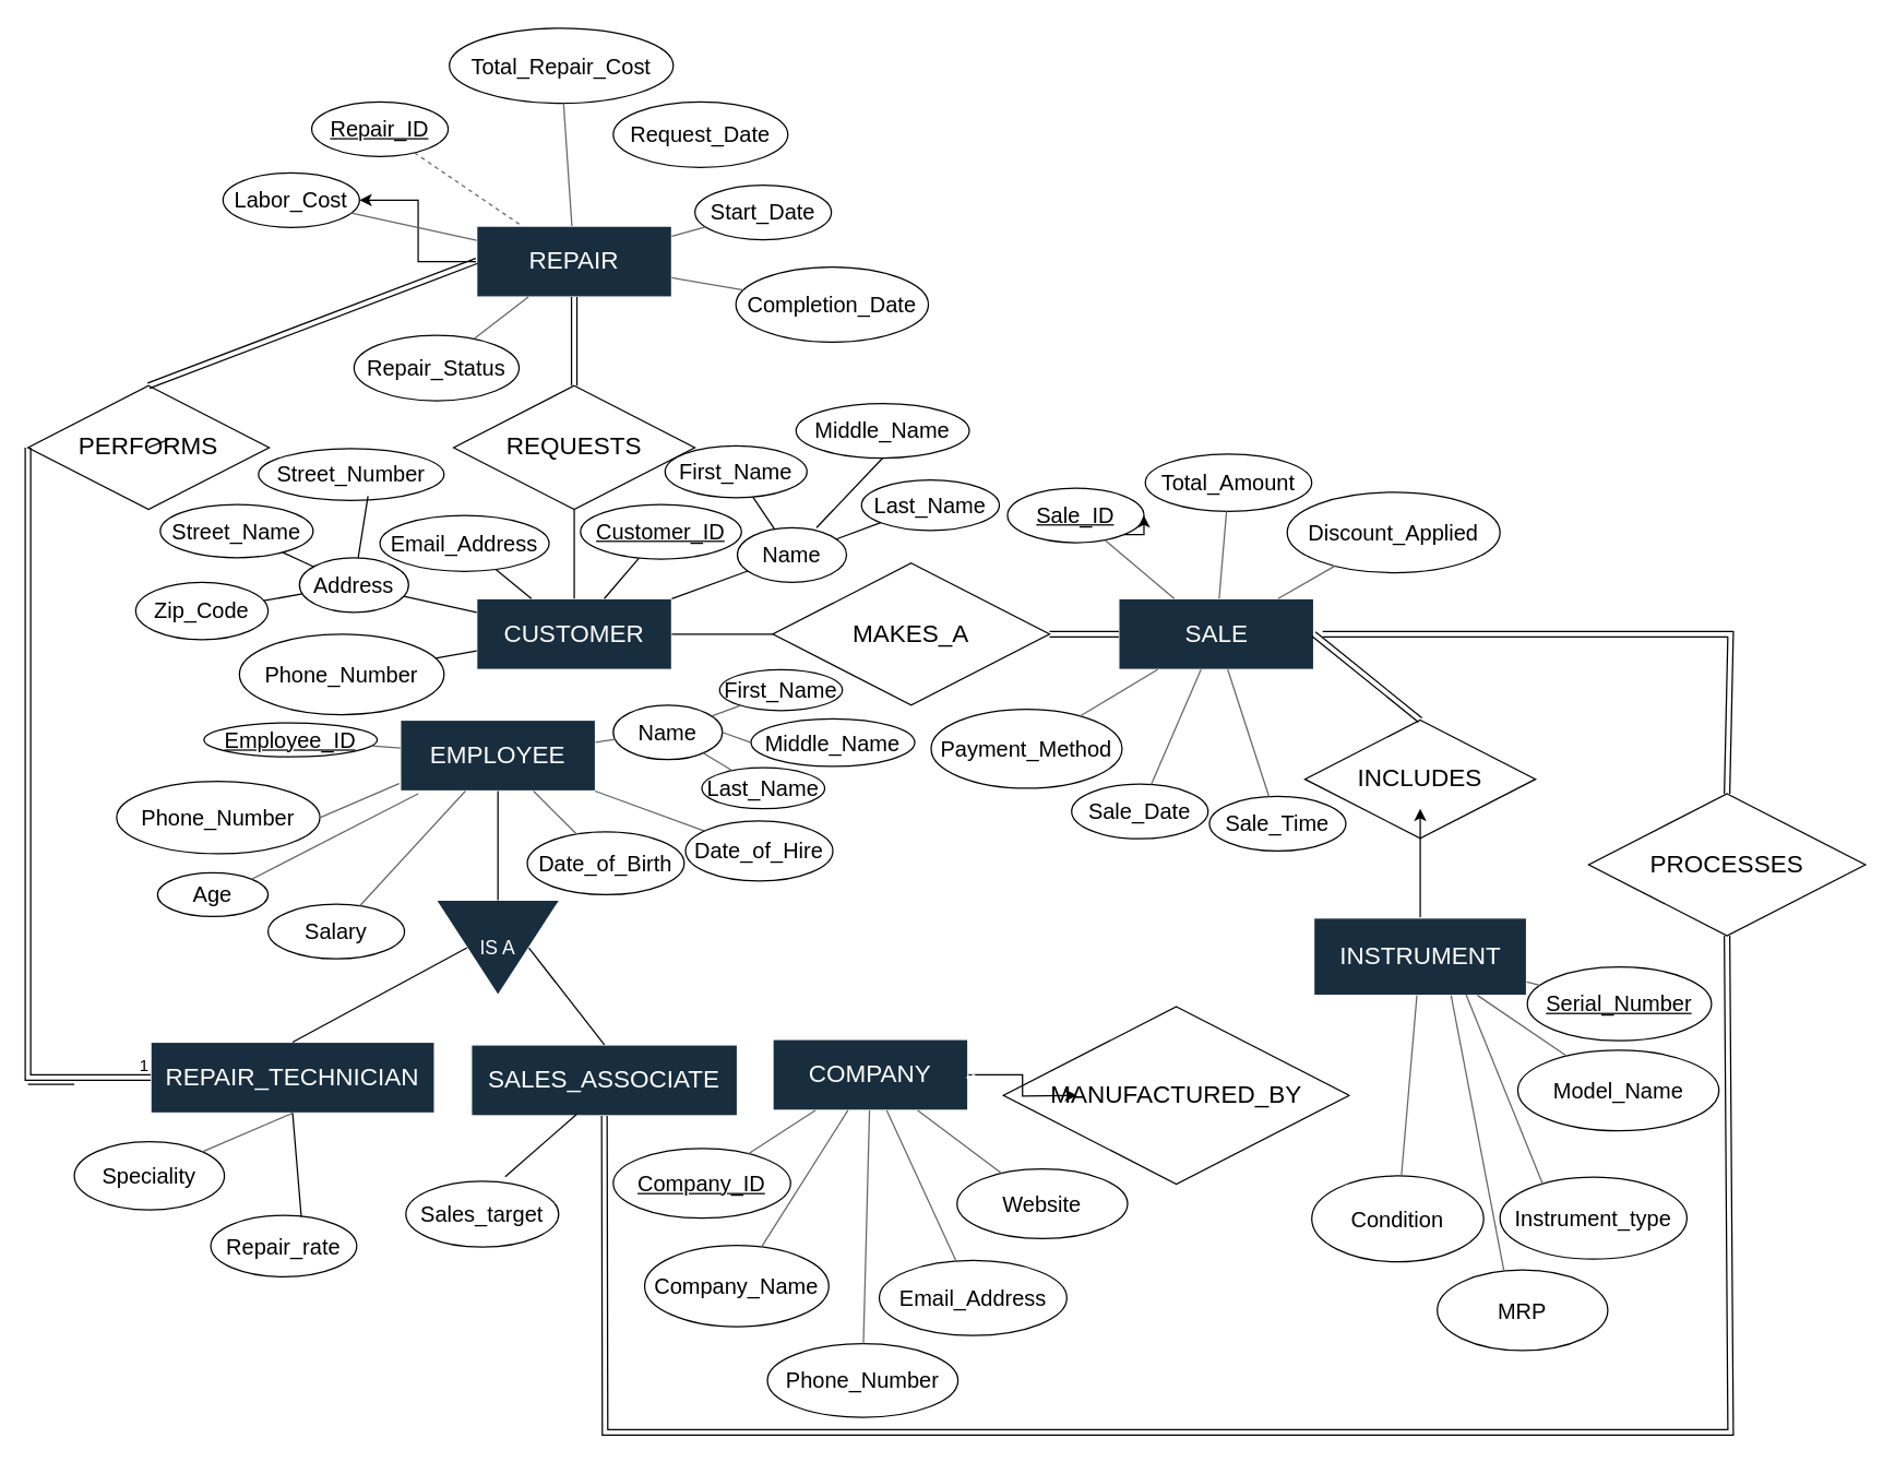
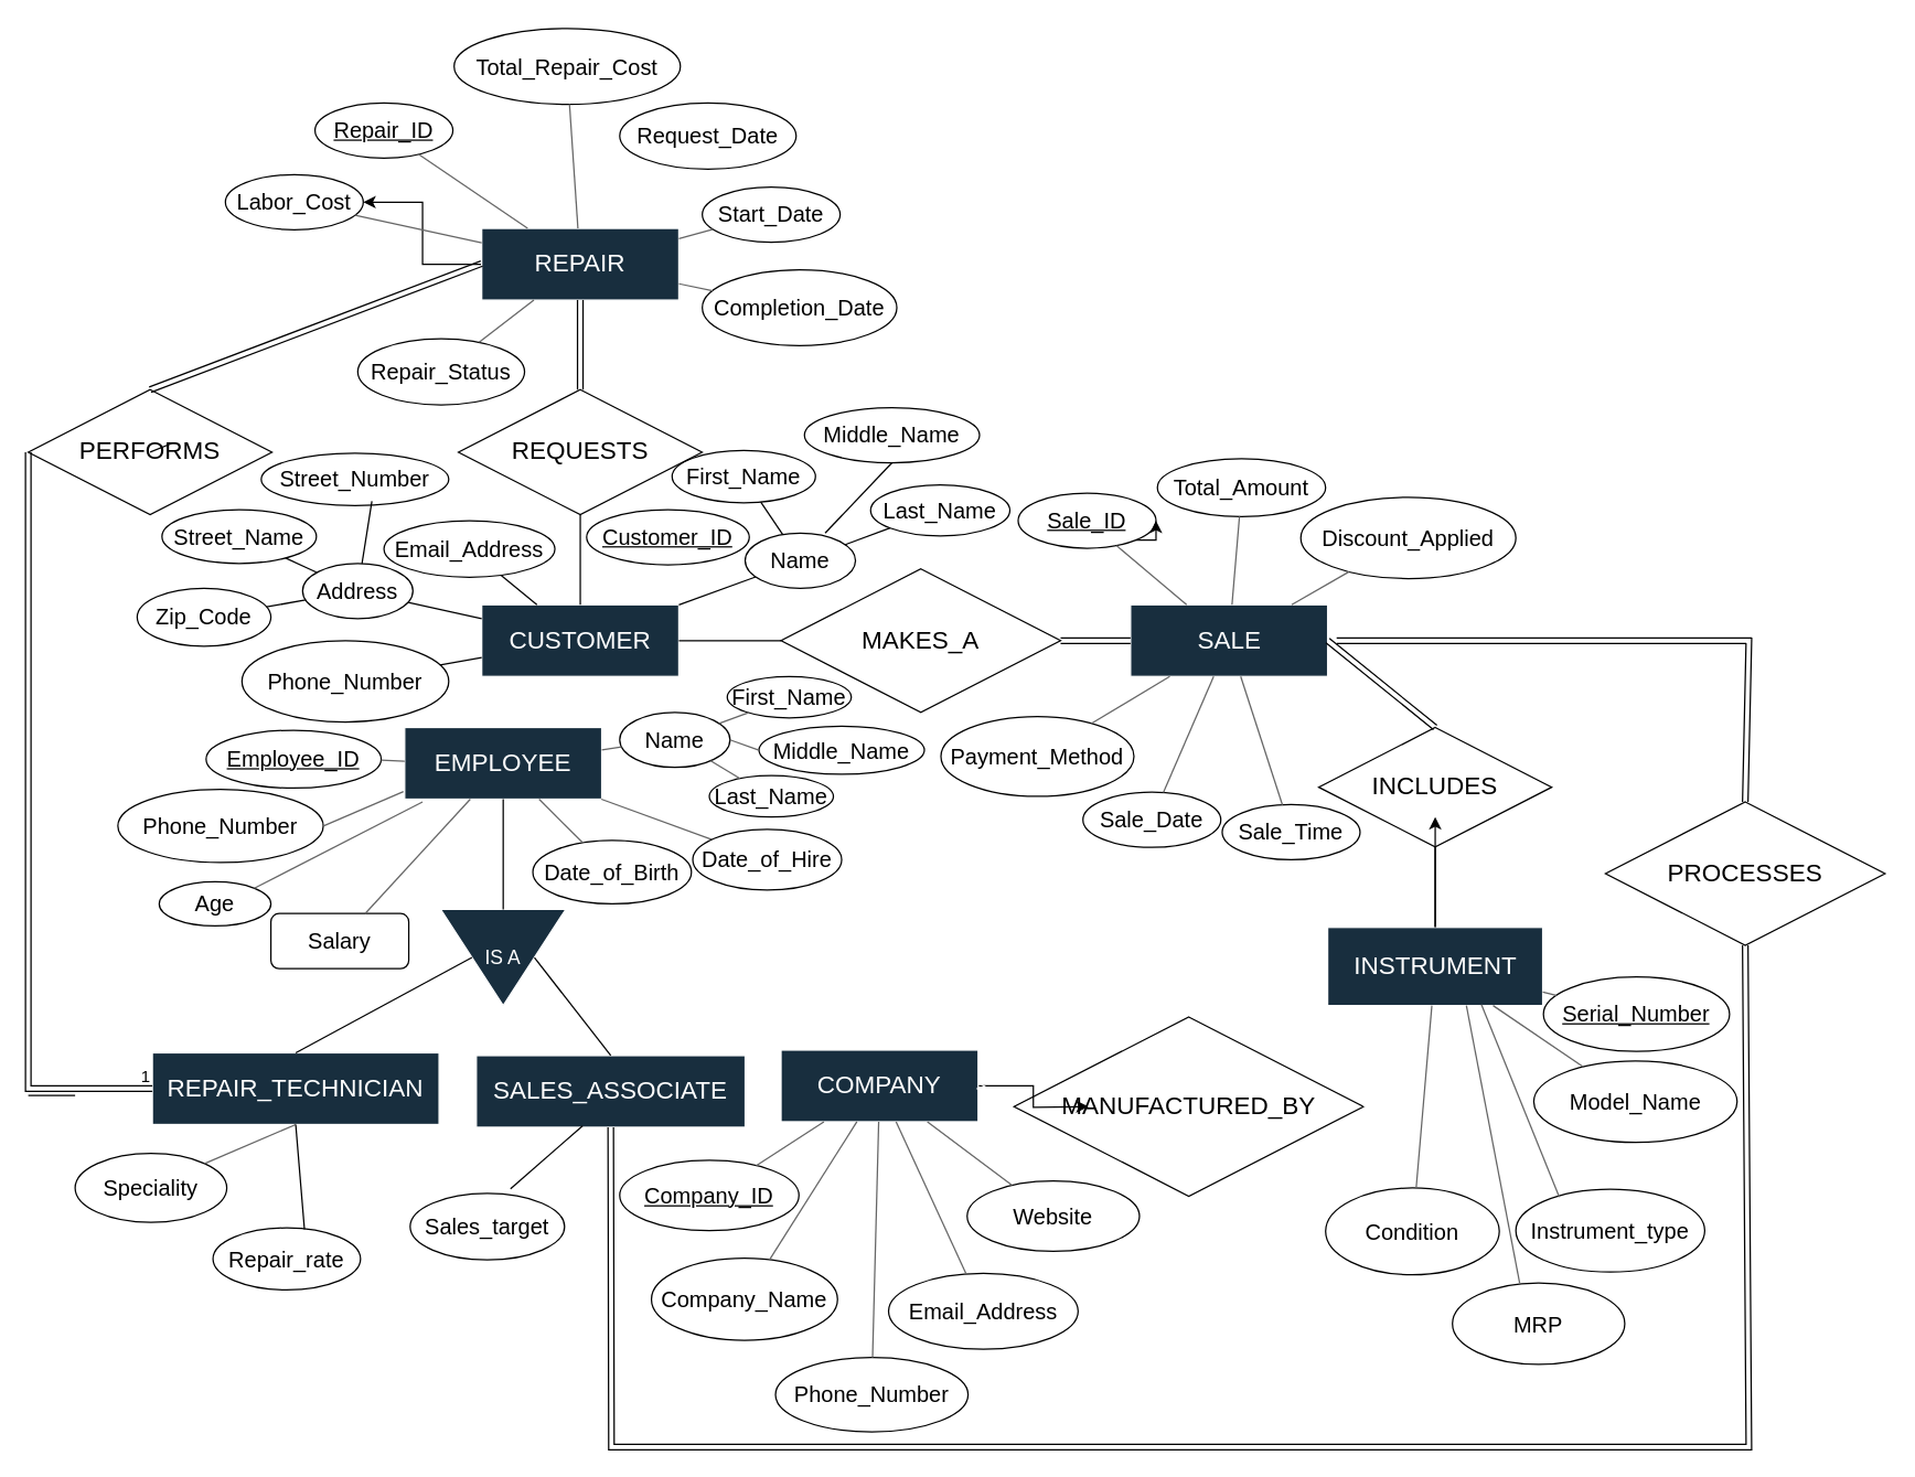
- <mxCell id="97" value="" style="endArrow=none;html=1;rounded=0;strokeColor=light-dark(#666666,#000000);dashed=1;" parent="1" source="96" target="5" edge="1"><mxGeometry relative="1" as="geometry"><mxPoint x="248.9" y="125" as="sourcePoint" /><mxPoint x="348.9" y="125" as="targetPoint" /></mxGeometry></mxCell>
+ <mxCell id="97" value="" style="endArrow=none;html=1;rounded=0;strokeColor=light-dark(#666666,#000000);" parent="1" source="96" target="5" edge="1"><mxGeometry relative="1" as="geometry"><mxPoint x="248.9" y="125" as="sourcePoint" /><mxPoint x="348.9" y="125" as="targetPoint" /></mxGeometry></mxCell>
- <mxCell id="101" value="&lt;font style=&quot;font-size: 16px;&quot;&gt;Completion_Date&lt;/font&gt;" style="ellipse;whiteSpace=wrap;html=1;align=center;fillColor=none;strokeColor=light-dark(#000000, #1b1d1e);fontColor=light-dark(#000000,#000000);strokeWidth=1;" parent="1" vertex="1"><mxGeometry x="538.9" y="195" width="141.1" height="55" as="geometry" /></mxCell>
+ <mxCell id="101" value="&lt;font style=&quot;font-size: 16px;&quot;&gt;Completion_Date&lt;/font&gt;" style="ellipse;whiteSpace=wrap;html=1;align=center;fillColor=none;strokeColor=light-dark(#000000, #1b1d1e);fontColor=light-dark(#000000,#000000);strokeWidth=1;" parent="1" vertex="1"><mxGeometry x="508.9" y="195" width="141.1" height="55" as="geometry" /></mxCell>
- <mxCell id="62" value="" style="endArrow=none;html=1;rounded=0;strokeColor=light-dark(#000000,#000000);" parent="1" source="61" target="3" edge="1"><mxGeometry relative="1" as="geometry"><mxPoint x="228.9" y="408" as="sourcePoint" /><mxPoint x="328.9" y="408" as="targetPoint" /></mxGeometry></mxCell>
- <mxCell id="81" value="&lt;u&gt;&lt;font style=&quot;font-size: 16px;&quot;&gt;Employee_ID&lt;/font&gt;&lt;/u&gt;" style="ellipse;whiteSpace=wrap;html=1;align=center;fillColor=none;strokeColor=light-dark(#000000, #1b1d1e);fontColor=light-dark(#000000,#000000);strokeWidth=1;" parent="1" vertex="1"><mxGeometry x="149" y="529" width="127" height="25" as="geometry" /></mxCell>
+ <mxCell id="81" value="&lt;u&gt;&lt;font style=&quot;font-size: 16px;&quot;&gt;Employee_ID&lt;/font&gt;&lt;/u&gt;" style="ellipse;whiteSpace=wrap;html=1;align=center;fillColor=none;strokeColor=light-dark(#000000, #1b1d1e);fontColor=light-dark(#000000,#000000);strokeWidth=1;" parent="1" vertex="1"><mxGeometry x="149" y="529" width="127" height="42" as="geometry" /></mxCell>
+ <mxCell id="23" value="" style="endArrow=none;html=1;rounded=0;strokeColor=light-dark(#000000, #1b1d1e);entryX=0.5;entryY=0;entryDx=0;entryDy=0;exitX=0.5;exitY=1;exitDx=0;exitDy=0;" parent="1" source="20" target="19" edge="1"><mxGeometry relative="1" as="geometry"><mxPoint x="1041" y="620" as="sourcePoint" /><mxPoint x="1051" y="633" as="targetPoint" /></mxGeometry></mxCell>
+ <mxCell id="24" value="N" style="resizable=0;html=1;whiteSpace=wrap;align=right;verticalAlign=bottom;strokeColor=#FFFFFF;fontFamily=Helvetica;fontSize=12;fontColor=#FFFFFF;fillColor=#182E3E;" parent="23" connectable="0" vertex="1"><mxGeometry x="1" relative="1" as="geometry" /></mxCell>
- <mxCell id="84" value="&lt;font style=&quot;font-size: 16px;&quot;&gt;Salary&lt;/font&gt;" style="ellipse;whiteSpace=wrap;html=1;align=center;fillColor=none;strokeColor=light-dark(#000000, #1b1d1e);fontColor=light-dark(#000000,#000000);strokeWidth=1;" parent="1" vertex="1"><mxGeometry x="196" y="662" width="100" height="40" as="geometry" /></mxCell>
+ <mxCell id="84" value="&lt;font style=&quot;font-size: 16px;&quot;&gt;Salary&lt;/font&gt;" style="whiteSpace=wrap;html=1;align=center;fillColor=none;strokeColor=light-dark(#000000, #1b1d1e);fontColor=light-dark(#000000,#000000);strokeWidth=1;rounded=1;" parent="1" vertex="1"><mxGeometry x="196" y="662" width="100" height="40" as="geometry" /></mxCell>
